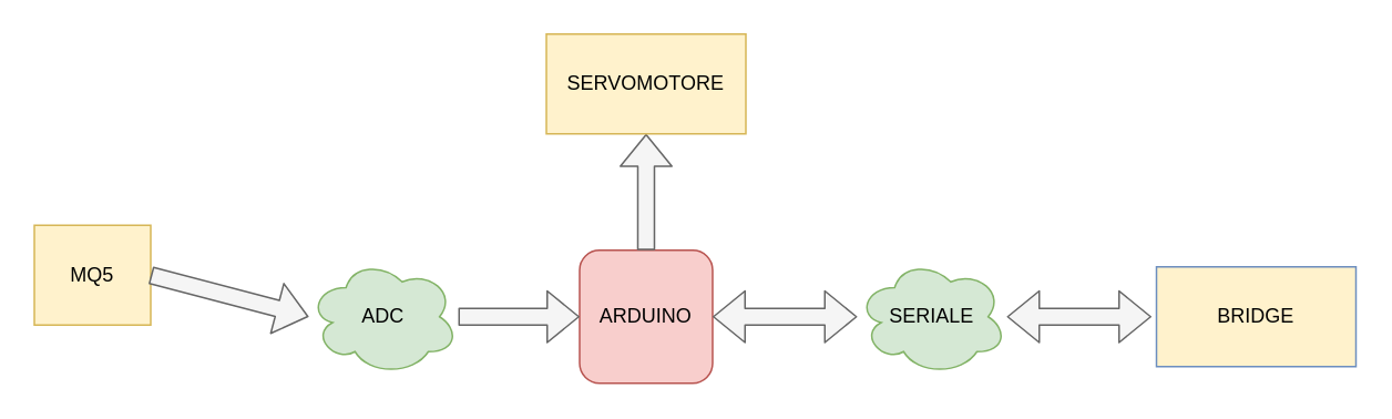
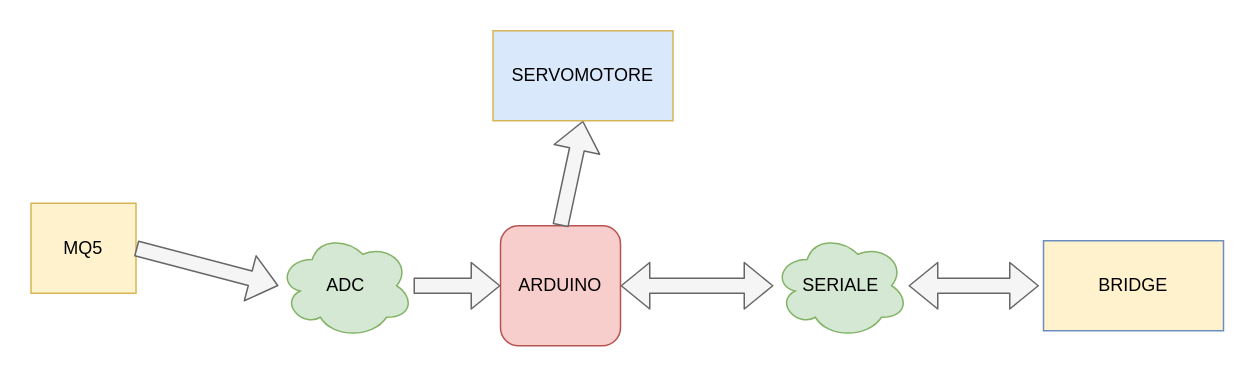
- <mxCell id="4" value="SERVOMOTORE" style="rounded=0;whiteSpace=wrap;html=1;fillColor=#fff2cc;strokeColor=#d6b656;" vertex="1" parent="1"><mxGeometry x="328" y="20" width="120" height="60" as="geometry" /></mxCell>
+ <mxCell id="4" value="SERVOMOTORE" style="rounded=0;whiteSpace=wrap;html=1;fillColor=#dae8fc;strokeColor=#d6b656;" vertex="1" parent="1"><mxGeometry x="328" y="20" width="120" height="60" as="geometry" /></mxCell>
- <mxCell id="2" value="ARDUINO" style="whiteSpace=wrap;html=1;aspect=fixed;fillColor=#f8cecc;strokeColor=#b85450;rounded=1;" vertex="1" parent="1"><mxGeometry x="348" y="150" width="80" height="80" as="geometry" /></mxCell>
+ <mxCell id="2" value="ARDUINO" style="whiteSpace=wrap;html=1;aspect=fixed;fillColor=#f8cecc;strokeColor=#b85450;rounded=1;" vertex="1" parent="1"><mxGeometry x="333" y="150" width="80" height="80" as="geometry" /></mxCell>
